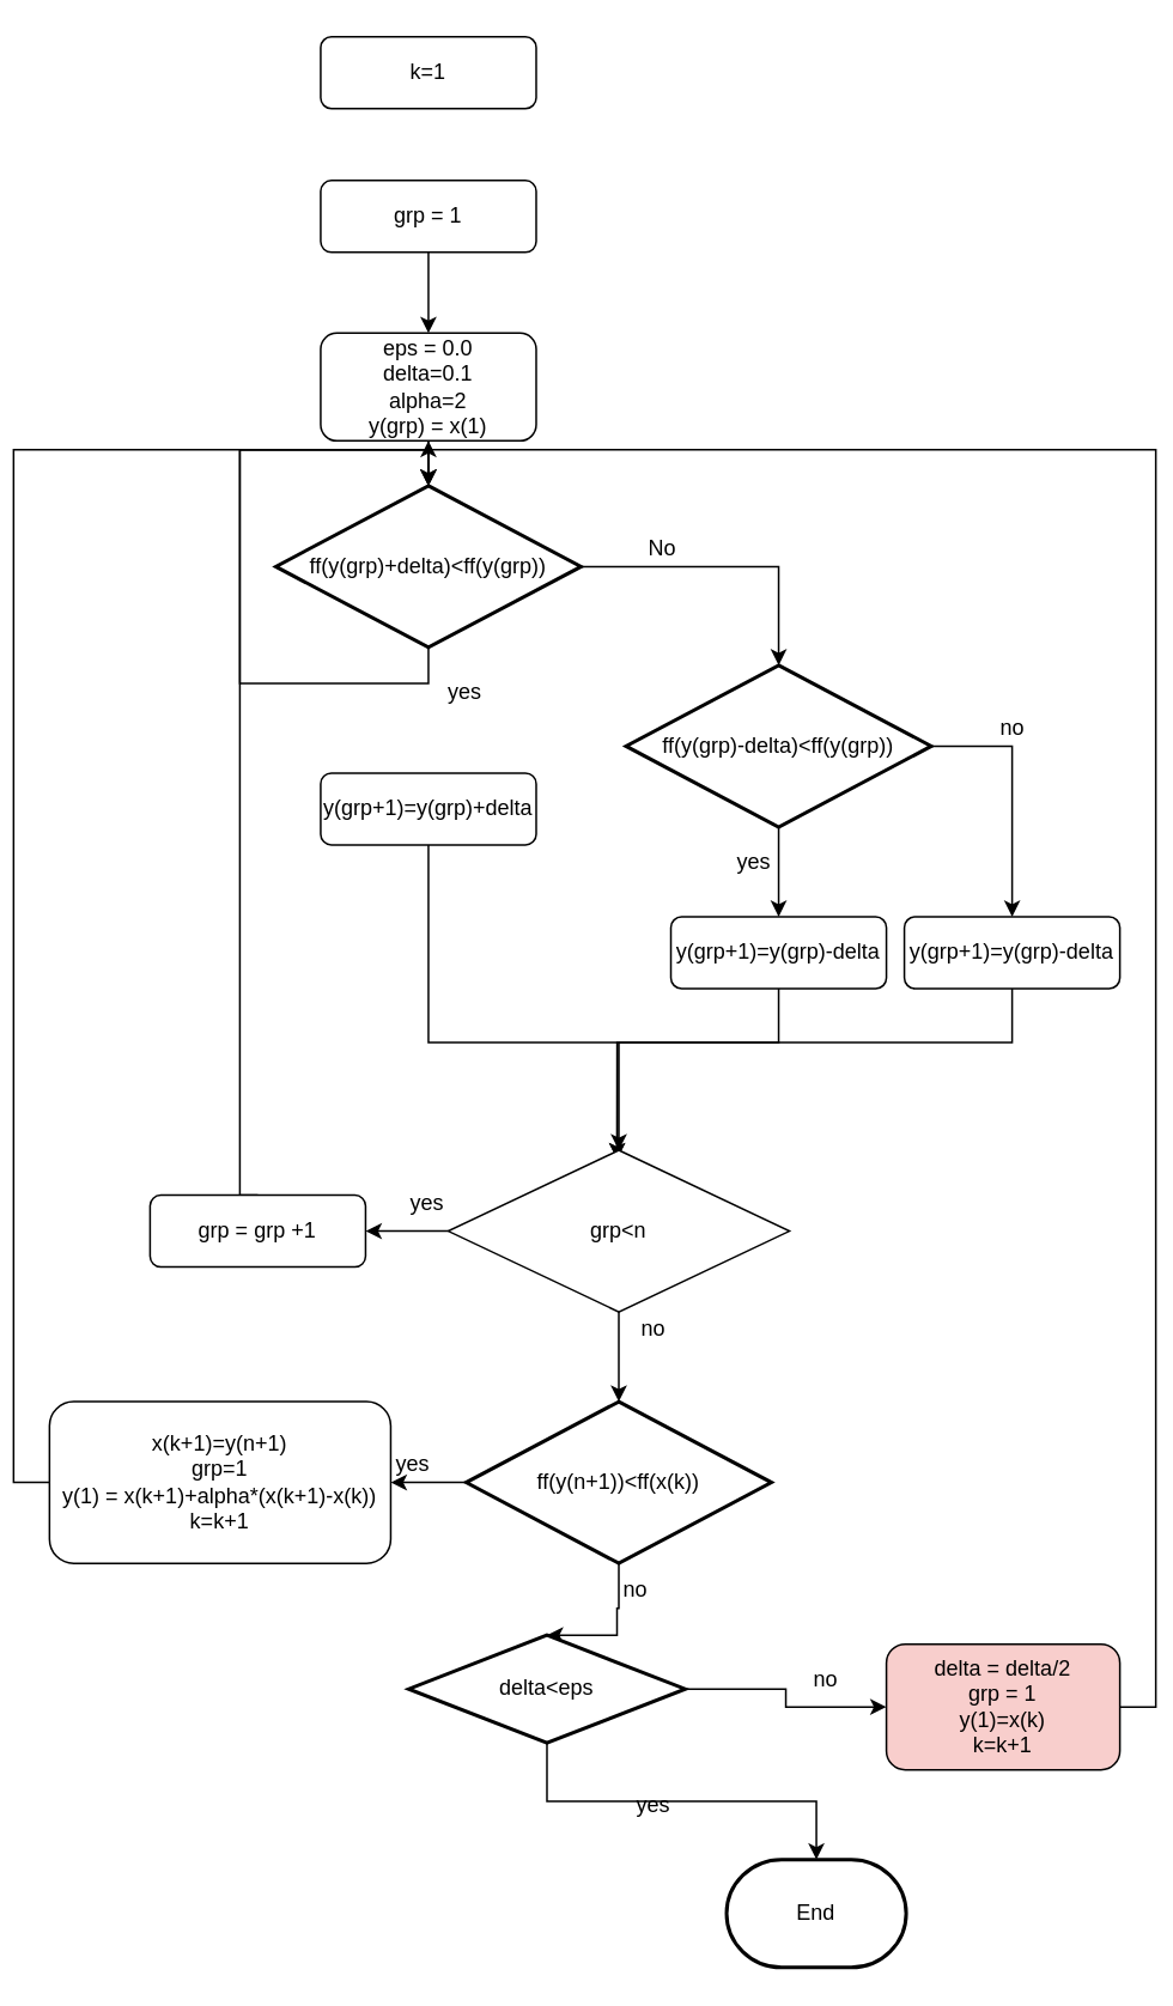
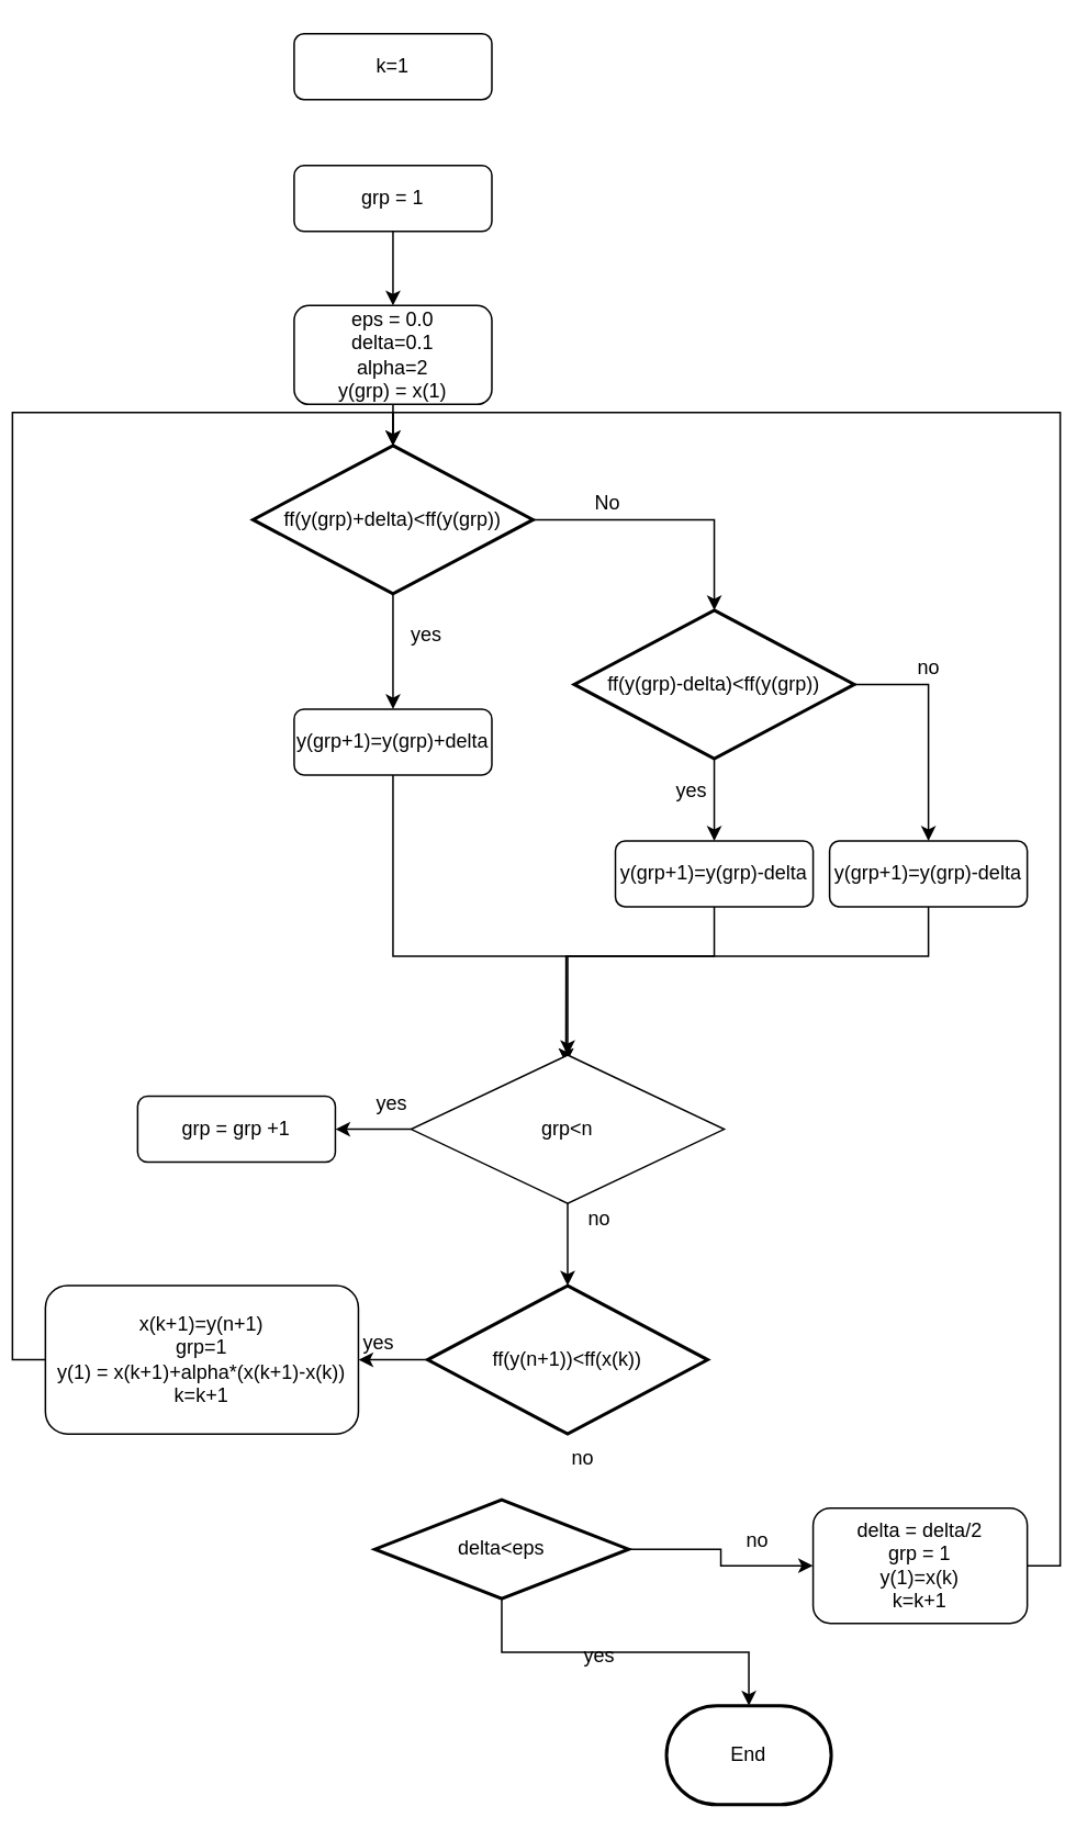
- <mxCell id="6" style="edgeStyle=orthogonalEdgeStyle;rounded=0;orthogonalLoop=1;jettySize=auto;html=1;exitX=0.5;exitY=1;exitDx=0;exitDy=0;exitPerimeter=0;" edge="1" parent="1" source="8" target="3"><mxGeometry relative="1" as="geometry"><mxPoint x="401" y="315" as="targetPoint" /></mxGeometry></mxCell>
+ <mxCell id="6" style="edgeStyle=orthogonalEdgeStyle;rounded=0;orthogonalLoop=1;jettySize=auto;html=1;exitX=0.5;exitY=1;exitDx=0;exitDy=0;exitPerimeter=0;entryX=0.5;entryY=0;entryDx=0;entryDy=0;" edge="1" parent="1" source="8" target="10"><mxGeometry relative="1" as="geometry"><mxPoint x="401" y="315" as="targetPoint" /></mxGeometry></mxCell>
- <mxCell id="25" style="edgeStyle=orthogonalEdgeStyle;rounded=0;orthogonalLoop=1;jettySize=auto;html=1;exitX=0.5;exitY=0;exitDx=0;exitDy=0;entryX=0.5;entryY=0;entryDx=0;entryDy=0;entryPerimeter=0;" edge="1" parent="1" source="26" target="8"><mxGeometry relative="1" as="geometry"><mxPoint x="136" y="270" as="targetPoint" /><Array as="points"><mxPoint x="126" y="665" /><mxPoint x="126" y="250" /><mxPoint x="231" y="250" /></Array></mxGeometry></mxCell>
- <mxCell id="30" style="edgeStyle=orthogonalEdgeStyle;rounded=0;orthogonalLoop=1;jettySize=auto;html=1;exitX=0.5;exitY=1;exitDx=0;exitDy=0;exitPerimeter=0;entryX=0.5;entryY=0;entryDx=0;entryDy=0;entryPerimeter=0;" edge="1" parent="1" source="31" target="39"><mxGeometry relative="1" as="geometry"><mxPoint x="336" y="920" as="targetPoint" /><Array as="points"><mxPoint x="337" y="895" /><mxPoint x="336" y="895" /></Array></mxGeometry></mxCell>
- <mxCell id="44" value="delta = delta/2&lt;br&gt;grp = 1&lt;br&gt;y(1)=x(k)&lt;br&gt;k=k+1" style="rounded=1;whiteSpace=wrap;html=1;fontSize=12;glass=0;strokeWidth=1;shadow=0;fillColor=#f8cecc;" vertex="1" parent="1"><mxGeometry x="486" y="915" width="130" height="70" as="geometry" /></mxCell>
+ <mxCell id="44" value="delta = delta/2&lt;br&gt;grp = 1&lt;br&gt;y(1)=x(k)&lt;br&gt;k=k+1" style="rounded=1;whiteSpace=wrap;html=1;fontSize=12;glass=0;strokeWidth=1;shadow=0;" vertex="1" parent="1"><mxGeometry x="486" y="915" width="130" height="70" as="geometry" /></mxCell>
